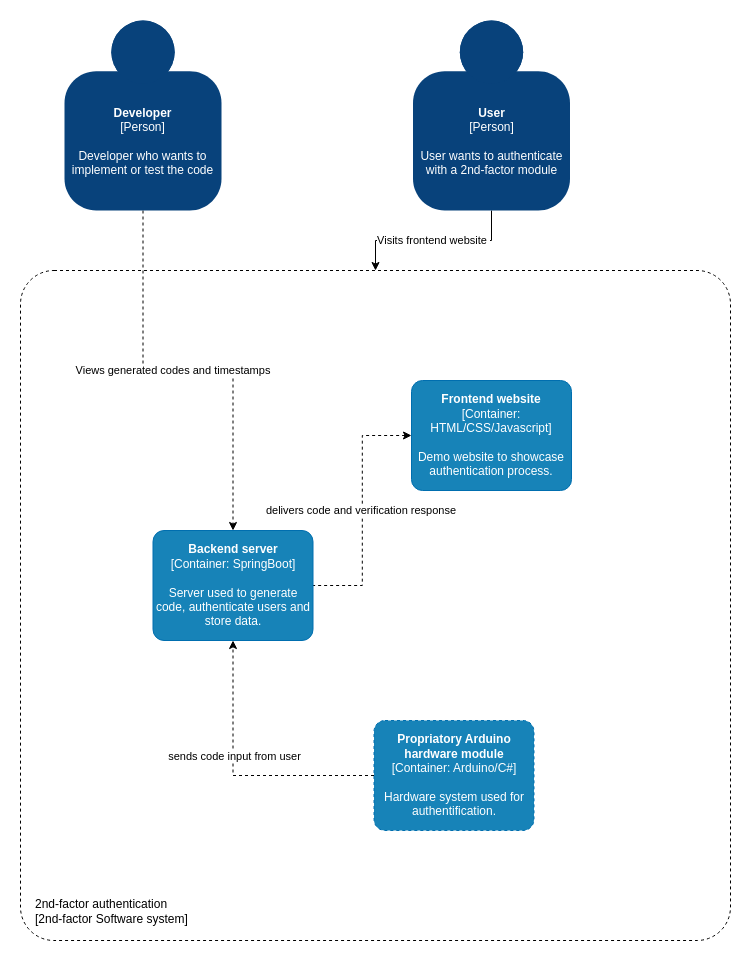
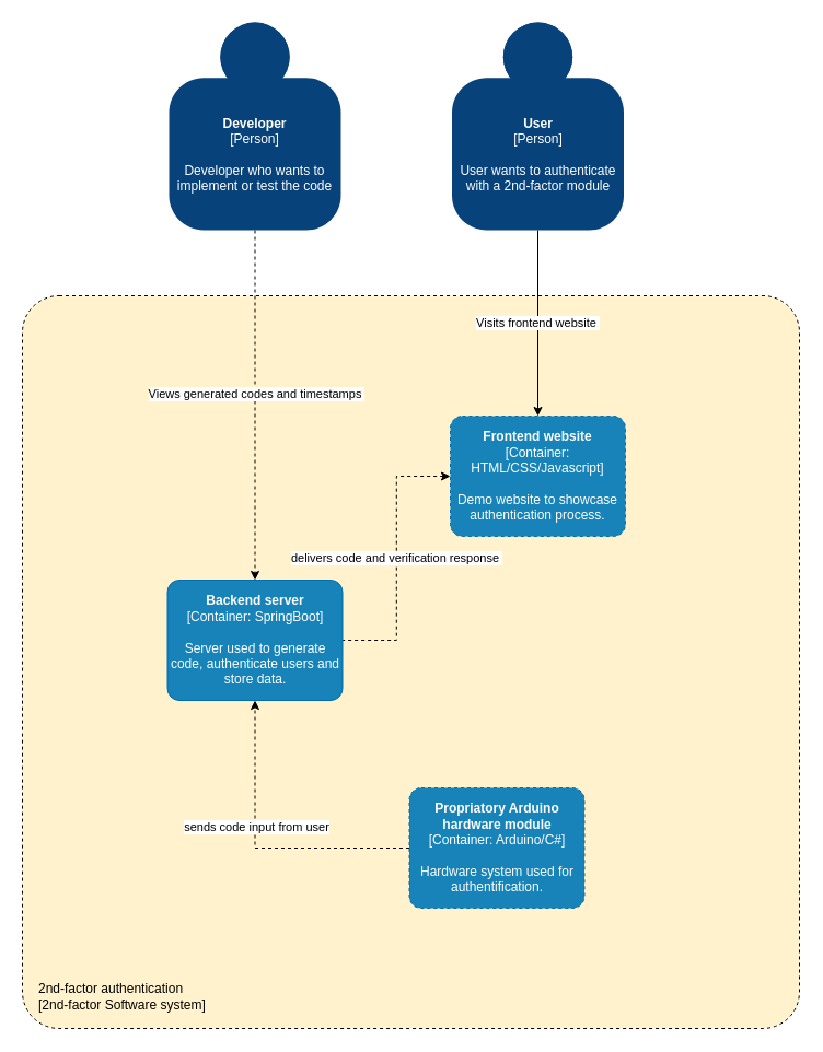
- <mxCell id="7" value="&lt;b&gt;Developer&lt;/b&gt;&lt;div&gt;[Person]&lt;/div&gt;&lt;br&gt;&lt;div&gt;Developer who wants to implement or test the code&lt;/div&gt;" style="html=1;dashed=0;whitespace=wrap;fillColor=#08427b;strokeColor=none;fontColor=#ffffff;shape=mxgraph.c4.person;align=center;metaEdit=1;points=[[0.5,0,0],[1,0.5,0],[1,0.75,0],[0.75,1,0],[0.5,1,0],[0.25,1,0],[0,0.75,0],[0,0.5,0]];metaData={&quot;c4Type&quot;:{&quot;editable&quot;:false}};whiteSpace=wrap;" parent="1" vertex="1"><mxGeometry x="64" y="20" width="157" height="190" as="geometry" /></mxCell>
+ <mxCell id="7" value="&lt;b&gt;Developer&lt;/b&gt;&lt;div&gt;[Person]&lt;/div&gt;&lt;br&gt;&lt;div&gt;Developer who wants to implement or test the code&lt;/div&gt;" style="html=1;dashed=0;whitespace=wrap;fillColor=#08427b;strokeColor=none;fontColor=#ffffff;shape=mxgraph.c4.person;align=center;metaEdit=1;points=[[0.5,0,0],[1,0.5,0],[1,0.75,0],[0.75,1,0],[0.5,1,0],[0.25,1,0],[0,0.75,0],[0,0.5,0]];metaData={&quot;c4Type&quot;:{&quot;editable&quot;:false}};whiteSpace=wrap;" parent="1" vertex="1"><mxGeometry x="154" y="20" width="157" height="190" as="geometry" /></mxCell>
- <mxCell id="3" value="Visits frontend website&amp;nbsp;" style="edgeStyle=orthogonalEdgeStyle;rounded=0;orthogonalLoop=1;jettySize=auto;html=1;startArrow=none;startFill=0;endArrow=classic;endFill=1;" parent="1" source="4" target="2" edge="1"><mxGeometry relative="1" as="geometry" /></mxCell>
+ <mxCell id="3" value="Visits frontend website&amp;nbsp;" style="edgeStyle=orthogonalEdgeStyle;rounded=0;orthogonalLoop=1;jettySize=auto;html=1;entryX=0.5;entryY=0;entryDx=0;entryDy=0;entryPerimeter=0;startArrow=none;startFill=0;endArrow=classic;endFill=1;" parent="1" source="4" target="9" edge="1"><mxGeometry relative="1" as="geometry" /></mxCell>
- <mxCell id="9" value="&lt;b&gt;Frontend website&lt;/b&gt;&lt;div&gt;[Container: HTML/CSS/Javascript]&lt;/div&gt;&lt;br&gt;&lt;div&gt;Demo website to showcase authentication process. &lt;/div&gt;" style="rounded=1;whiteSpace=wrap;html=1;labelBackgroundColor=none;fontColor=#ffffff;align=center;arcSize=10;strokeColor=#006EAF;metaEdit=1;metaData={&quot;c4Type&quot;:{&quot;editable&quot;:false}};points=[[0.25,0,0],[0.5,0,0],[0.75,0,0],[1,0.25,0],[1,0.5,0],[1,0.75,0],[0.75,1,0],[0.5,1,0],[0.25,1,0],[0,0.75,0],[0,0.5,0],[0,0.25,0]];dashed=0;fillColor=#1783B8;" parent="1" vertex="1"><mxGeometry x="411" y="380" width="160" height="110.0" as="geometry" /></mxCell>
+ <mxCell id="9" value="&lt;b&gt;Frontend website&lt;/b&gt;&lt;div&gt;[Container: HTML/CSS/Javascript]&lt;/div&gt;&lt;br&gt;&lt;div&gt;Demo website to showcase authentication process. &lt;/div&gt;" style="rounded=1;whiteSpace=wrap;html=1;labelBackgroundColor=none;fontColor=#ffffff;align=center;arcSize=10;strokeColor=#006EAF;metaEdit=1;metaData={&quot;c4Type&quot;:{&quot;editable&quot;:false}};points=[[0.25,0,0],[0.5,0,0],[0.75,0,0],[1,0.25,0],[1,0.5,0],[1,0.75,0],[0.75,1,0],[0.5,1,0],[0.25,1,0],[0,0.75,0],[0,0.5,0],[0,0.25,0]];dashed=1;fillColor=#1783B8;" parent="1" vertex="1"><mxGeometry x="411" y="380" width="160" height="110.0" as="geometry" /></mxCell>
- <mxCell id="2" value="&lt;div style=&quot;text-align: left&quot;&gt;2nd-factor authentication&lt;/div&gt;&lt;div style=&quot;text-align: left&quot;&gt;[2nd-factor Software system]&lt;/div&gt;&lt;div style=&quot;text-align: right&quot;&gt;&lt;/div&gt;" style="rounded=1;whiteSpace=wrap;html=1;labelBackgroundColor=none;fillColor=#ffffff;fontColor=#000000;align=left;arcSize=5;strokeColor=#000000;verticalAlign=bottom;metaEdit=1;metaData={&quot;c4Type&quot;:{&quot;editable&quot;:false}};points=[[0.25,0,0],[0.5,0,0],[0.75,0,0],[1,0.25,0],[1,0.5,0],[1,0.75,0],[0.75,1,0],[0.5,1,0],[0.25,1,0],[0,0.75,0],[0,0.5,0],[0,0.25,0]];dashed=1;spacingRight=4;spacingLeft=13;spacingBottom=12;" parent="1" vertex="1"><mxGeometry x="20" y="270" width="710" height="670" as="geometry" /></mxCell>
+ <mxCell id="2" value="&lt;div style=&quot;text-align: left&quot;&gt;2nd-factor authentication&lt;/div&gt;&lt;div style=&quot;text-align: left&quot;&gt;[2nd-factor Software system]&lt;/div&gt;&lt;div style=&quot;text-align: right&quot;&gt;&lt;/div&gt;" style="rounded=1;whiteSpace=wrap;html=1;labelBackgroundColor=none;fillColor=#fff2cc;fontColor=#000000;align=left;arcSize=5;strokeColor=#000000;verticalAlign=bottom;metaEdit=1;metaData={&quot;c4Type&quot;:{&quot;editable&quot;:false}};points=[[0.25,0,0],[0.5,0,0],[0.75,0,0],[1,0.25,0],[1,0.5,0],[1,0.75,0],[0.75,1,0],[0.5,1,0],[0.25,1,0],[0,0.75,0],[0,0.5,0],[0,0.25,0]];dashed=1;spacingRight=4;spacingLeft=13;spacingBottom=12;" parent="1" vertex="1"><mxGeometry x="20" y="270" width="710" height="670" as="geometry" /></mxCell>
